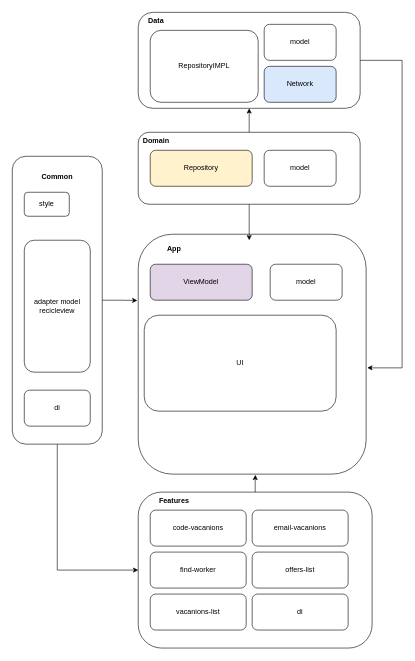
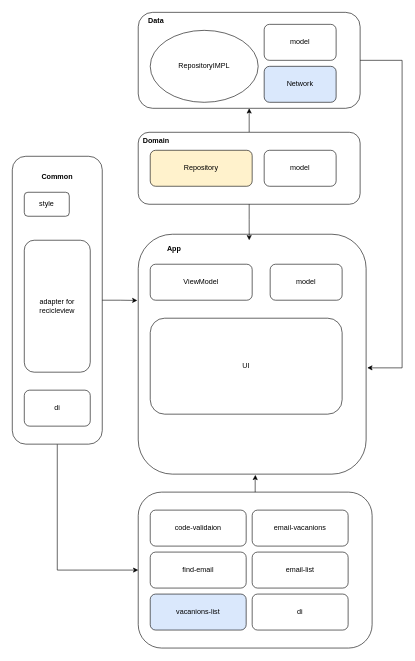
- <mxCell id="11" value="RepositoryIMPL" style="rounded=1;whiteSpace=wrap;html=1;" vertex="1" parent="1"><mxGeometry x="250" y="50" width="180" height="120" as="geometry" /></mxCell>
+ <mxCell id="11" value="RepositoryIMPL" style="ellipse;whiteSpace=wrap;html=1;" vertex="1" parent="1"><mxGeometry x="250" y="50" width="180" height="120" as="geometry" /></mxCell>
- <mxCell id="14" value="ViewModel" style="rounded=1;whiteSpace=wrap;html=1;fillColor=#e1d5e7;" vertex="1" parent="1"><mxGeometry x="250" y="440" width="170" height="60" as="geometry" /></mxCell>
+ <mxCell id="14" value="ViewModel" style="rounded=1;whiteSpace=wrap;html=1;" vertex="1" parent="1"><mxGeometry x="250" y="440" width="170" height="60" as="geometry" /></mxCell>
- <mxCell id="28" value="adapter model recicleview" style="rounded=1;whiteSpace=wrap;html=1;" vertex="1" parent="1"><mxGeometry x="40" y="400" width="110" height="220" as="geometry" /></mxCell>
+ <mxCell id="28" value="adapter for recicleview" style="rounded=1;whiteSpace=wrap;html=1;" vertex="1" parent="1"><mxGeometry x="40" y="400" width="110" height="220" as="geometry" /></mxCell>
- <mxCell id="15" value="UI" style="rounded=1;whiteSpace=wrap;html=1;" vertex="1" parent="1"><mxGeometry x="240" y="525" width="320" height="160" as="geometry" /></mxCell>
+ <mxCell id="15" value="UI" style="rounded=1;whiteSpace=wrap;html=1;" vertex="1" parent="1"><mxGeometry x="250" y="530" width="320" height="160" as="geometry" /></mxCell>
- <mxCell id="18" value="&lt;b&gt;Features&lt;/b&gt;" style="text;html=1;align=center;verticalAlign=middle;whiteSpace=wrap;rounded=0;" vertex="1" parent="1"><mxGeometry x="260" y="820" width="60" height="30" as="geometry" /></mxCell>
- <mxCell id="19" value="code-vacanions" style="rounded=1;whiteSpace=wrap;html=1;" vertex="1" parent="1"><mxGeometry x="250" y="850" width="160" height="60" as="geometry" /></mxCell>
+ <mxCell id="19" value="code-validaion" style="rounded=1;whiteSpace=wrap;html=1;" vertex="1" parent="1"><mxGeometry x="250" y="850" width="160" height="60" as="geometry" /></mxCell>
- <mxCell id="21" value="find-worker" style="rounded=1;whiteSpace=wrap;html=1;" vertex="1" parent="1"><mxGeometry x="250" y="920" width="160" height="60" as="geometry" /></mxCell>
+ <mxCell id="21" value="find-email" style="rounded=1;whiteSpace=wrap;html=1;" vertex="1" parent="1"><mxGeometry x="250" y="920" width="160" height="60" as="geometry" /></mxCell>
- <mxCell id="22" value="offers-list" style="rounded=1;whiteSpace=wrap;html=1;" vertex="1" parent="1"><mxGeometry x="420" y="920" width="160" height="60" as="geometry" /></mxCell>
+ <mxCell id="22" value="email-list" style="rounded=1;whiteSpace=wrap;html=1;" vertex="1" parent="1"><mxGeometry x="420" y="920" width="160" height="60" as="geometry" /></mxCell>
- <mxCell id="23" value="vacanions-list" style="rounded=1;whiteSpace=wrap;html=1;" vertex="1" parent="1"><mxGeometry x="250" y="990" width="160" height="60" as="geometry" /></mxCell>
+ <mxCell id="23" value="vacanions-list" style="rounded=1;whiteSpace=wrap;html=1;fillColor=#dae8fc;" vertex="1" parent="1"><mxGeometry x="250" y="990" width="160" height="60" as="geometry" /></mxCell>
